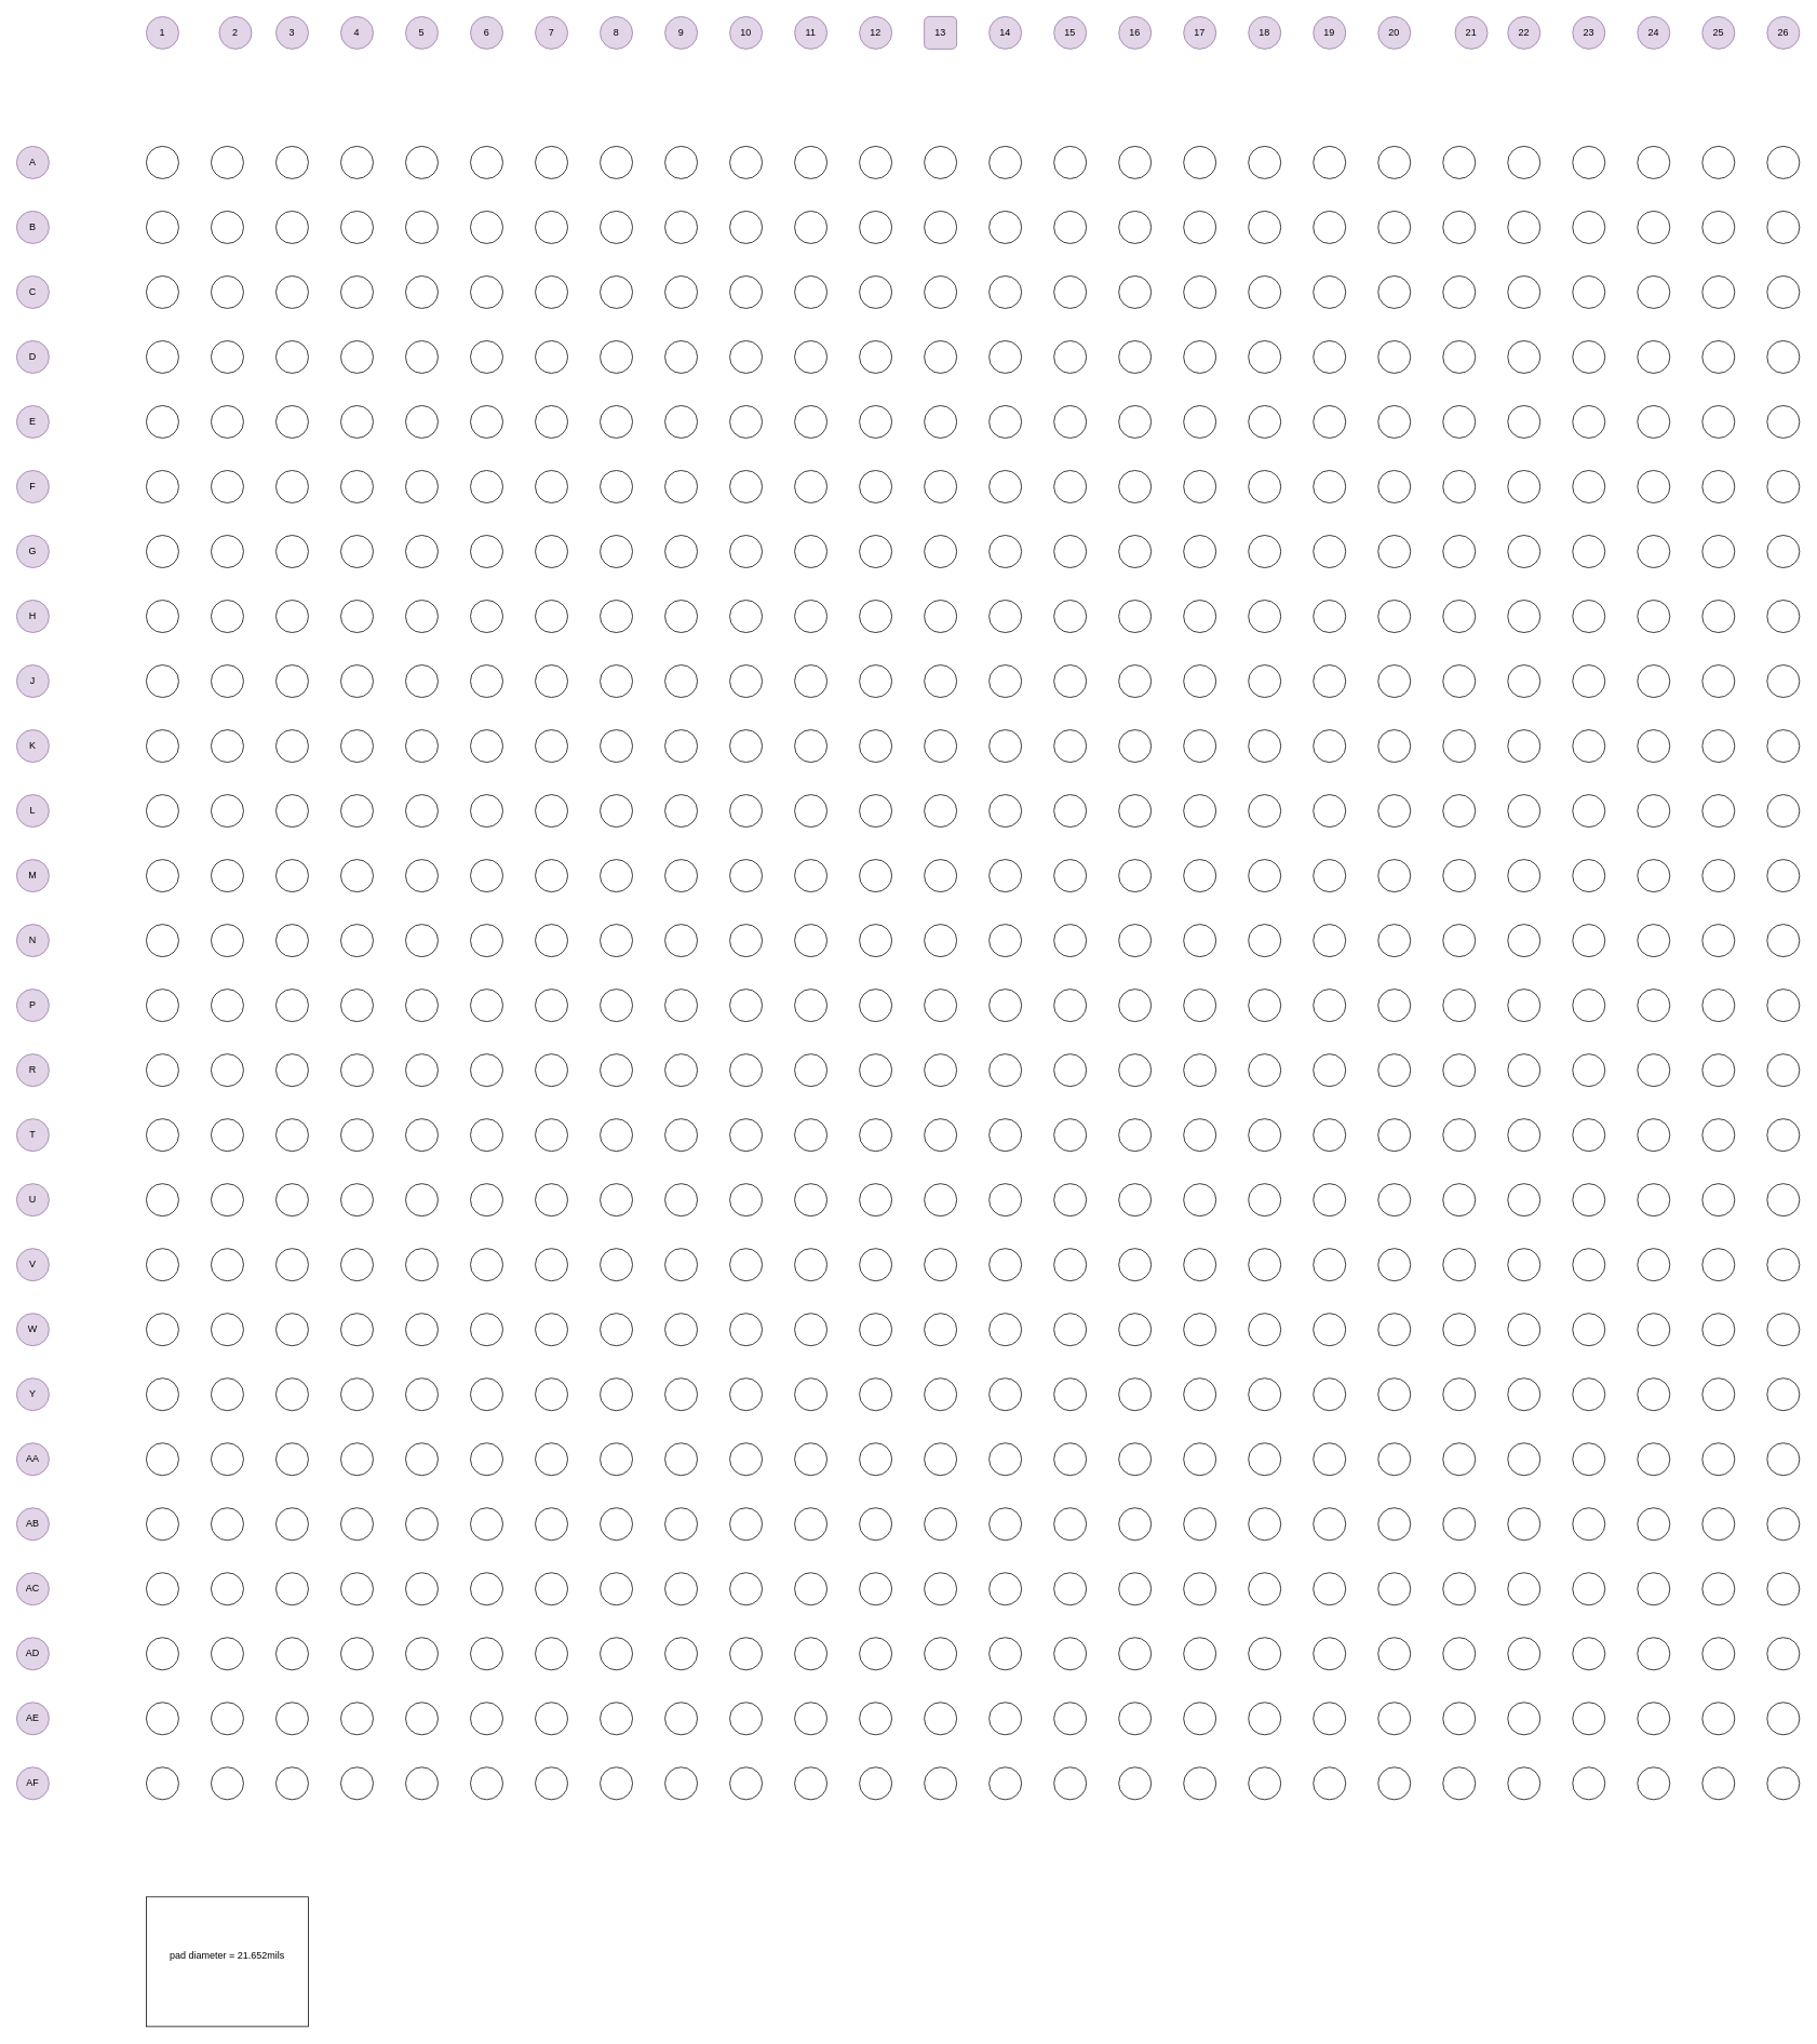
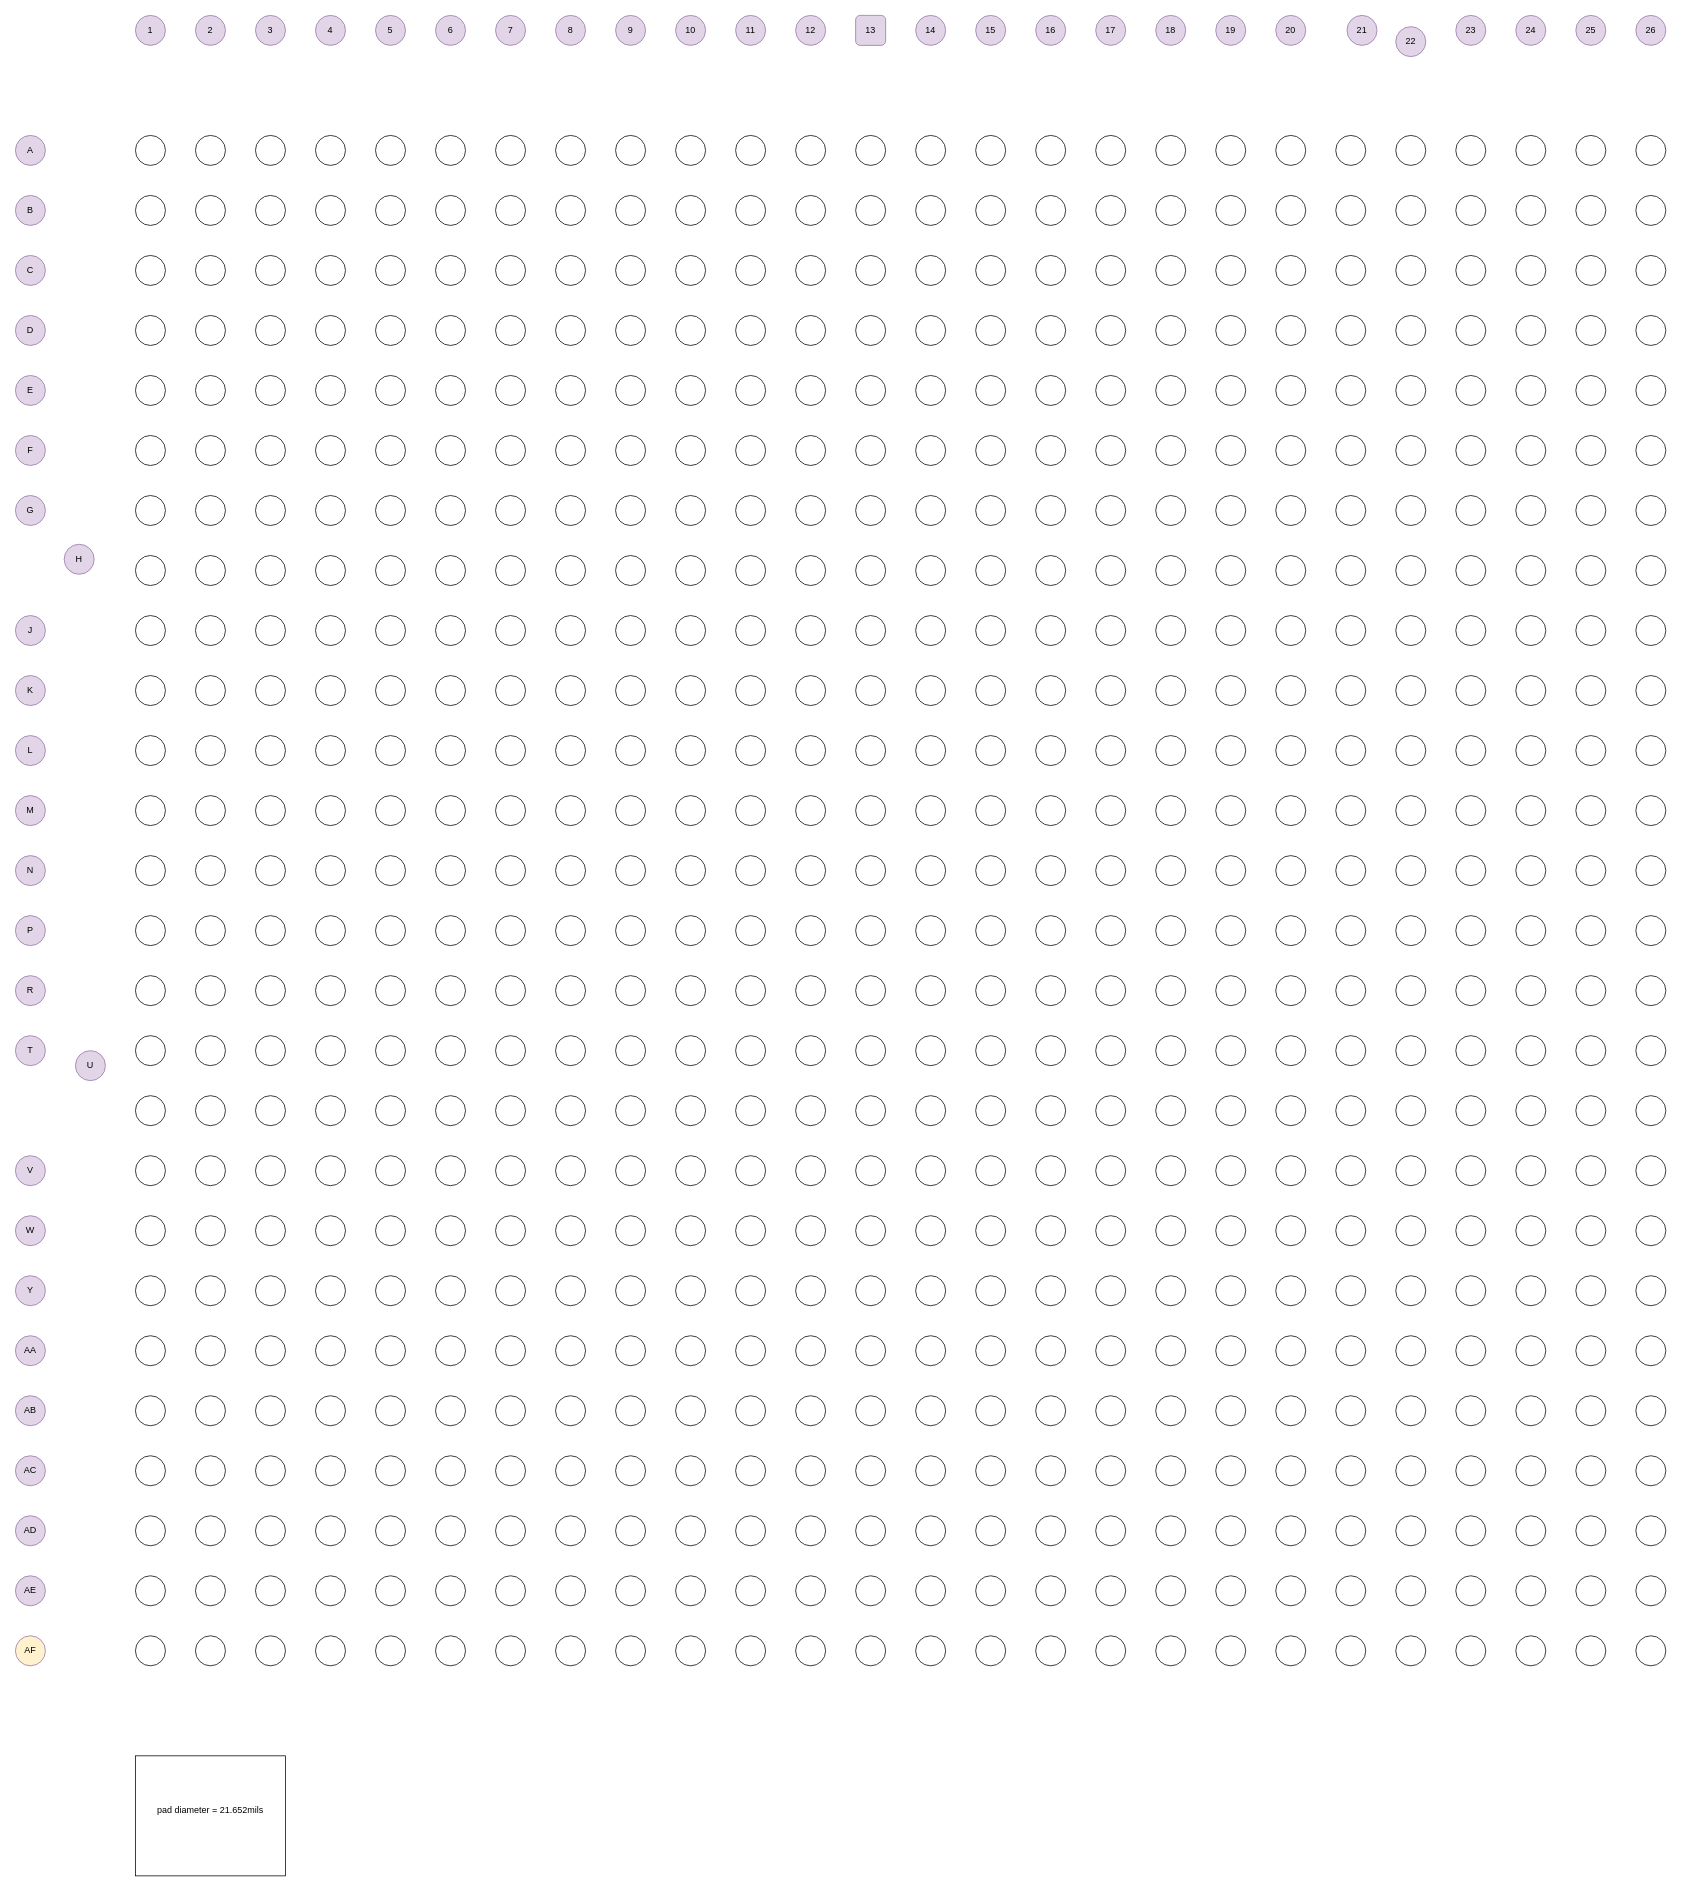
- <mxCell id="705" value="2" style="ellipse;whiteSpace=wrap;html=1;aspect=fixed;fillColor=#e1d5e7;strokeColor=#9673a6;" vertex="1" parent="1"><mxGeometry x="270" y="20" width="40" height="40" as="geometry" /></mxCell>
+ <mxCell id="705" value="2" style="ellipse;whiteSpace=wrap;html=1;aspect=fixed;fillColor=#e1d5e7;strokeColor=#9673a6;" vertex="1" parent="1"><mxGeometry x="260" y="20" width="40" height="40" as="geometry" /></mxCell>
- <mxCell id="725" value="22" style="ellipse;whiteSpace=wrap;html=1;aspect=fixed;fillColor=#e1d5e7;strokeColor=#9673a6;" vertex="1" parent="1"><mxGeometry x="1860" y="20" width="40" height="40" as="geometry" /></mxCell>
+ <mxCell id="725" value="22" style="ellipse;whiteSpace=wrap;html=1;aspect=fixed;fillColor=#e1d5e7;strokeColor=#9673a6;" vertex="1" parent="1"><mxGeometry x="1860" y="35" width="40" height="40" as="geometry" /></mxCell>
- <mxCell id="685" value="H" style="ellipse;whiteSpace=wrap;html=1;aspect=fixed;fillColor=#e1d5e7;strokeColor=#9673a6;" vertex="1" parent="1"><mxGeometry x="20" y="740" width="40" height="40" as="geometry" /></mxCell>
+ <mxCell id="685" value="H" style="ellipse;whiteSpace=wrap;html=1;aspect=fixed;fillColor=#e1d5e7;strokeColor=#9673a6;" vertex="1" parent="1"><mxGeometry x="85" y="725" width="40" height="40" as="geometry" /></mxCell>
- <mxCell id="694" value="U" style="ellipse;whiteSpace=wrap;html=1;aspect=fixed;fillColor=#e1d5e7;strokeColor=#9673a6;" vertex="1" parent="1"><mxGeometry x="20" y="1460" width="40" height="40" as="geometry" /></mxCell>
+ <mxCell id="694" value="U" style="ellipse;whiteSpace=wrap;html=1;aspect=fixed;fillColor=#e1d5e7;strokeColor=#9673a6;" vertex="1" parent="1"><mxGeometry x="100" y="1400" width="40" height="40" as="geometry" /></mxCell>
- <mxCell id="703" value="AF" style="ellipse;whiteSpace=wrap;html=1;aspect=fixed;fillColor=#e1d5e7;strokeColor=#9673a6;" vertex="1" parent="1"><mxGeometry x="20" y="2180" width="40" height="40" as="geometry" /></mxCell>
+ <mxCell id="703" value="AF" style="ellipse;whiteSpace=wrap;html=1;aspect=fixed;fillColor=#fff2cc;strokeColor=#9673a6;" vertex="1" parent="1"><mxGeometry x="20" y="2180" width="40" height="40" as="geometry" /></mxCell>
